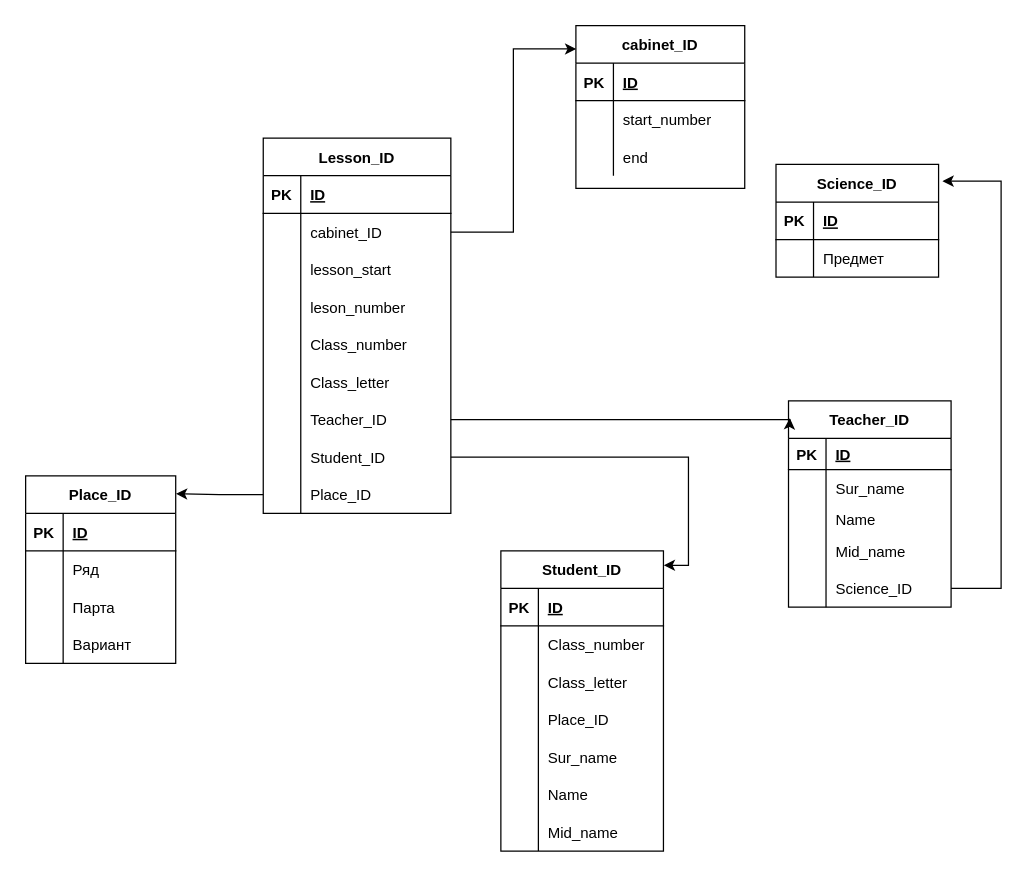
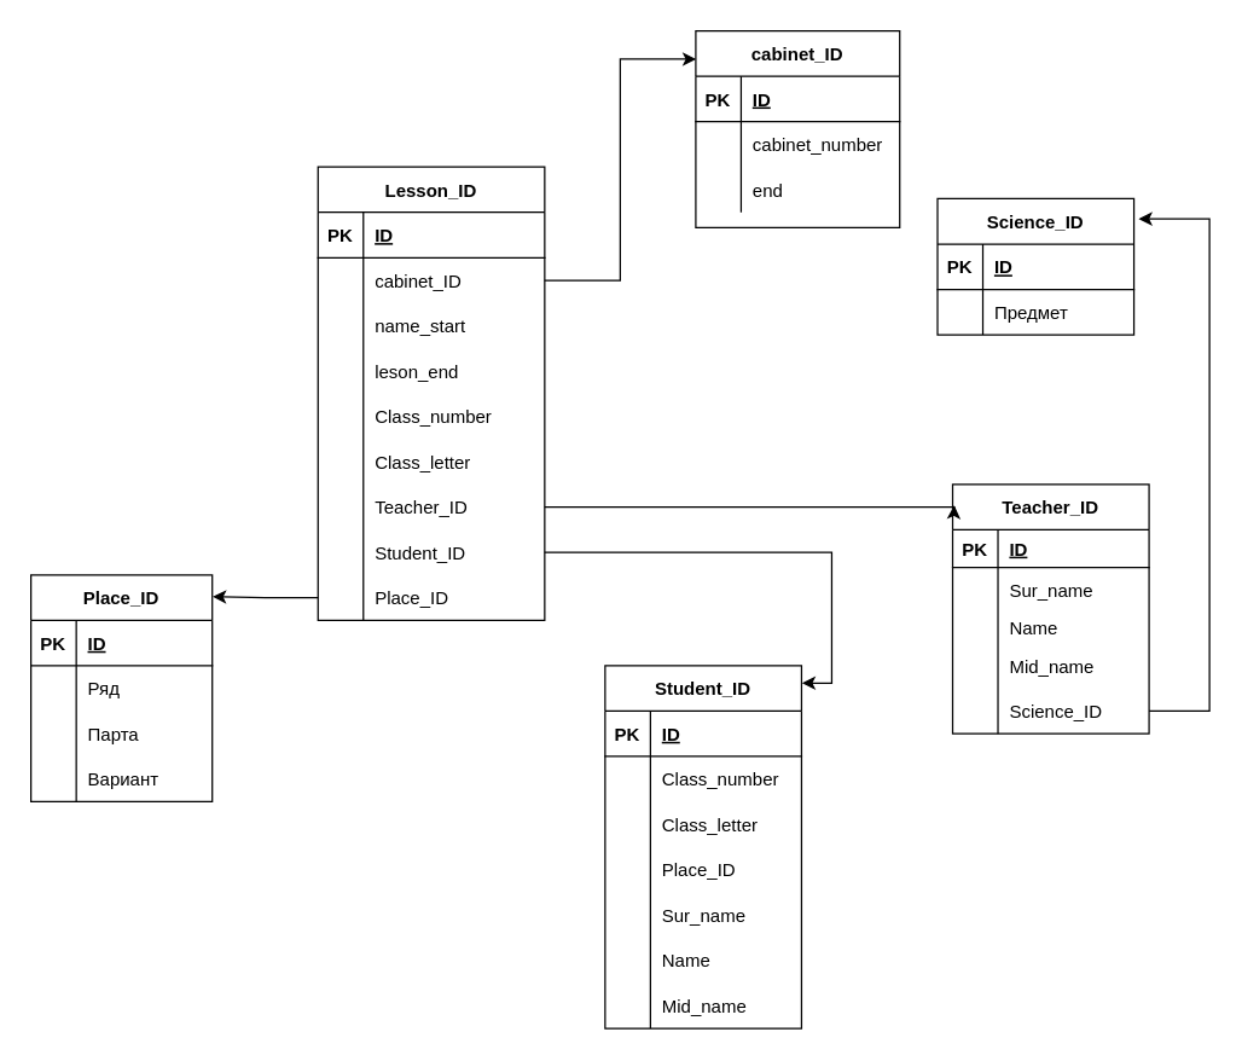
- <mxCell id="43" value="start_number" style="shape=partialRectangle;connectable=0;fillColor=none;top=0;left=0;bottom=0;right=0;align=left;spacingLeft=6;overflow=hidden;" vertex="1" parent="41"><mxGeometry x="30" width="105" height="30" as="geometry"><mxRectangle width="105" height="30" as="alternateBounds" /></mxGeometry></mxCell>
+ <mxCell id="43" value="cabinet_number" style="shape=partialRectangle;connectable=0;fillColor=none;top=0;left=0;bottom=0;right=0;align=left;spacingLeft=6;overflow=hidden;" vertex="1" parent="41"><mxGeometry x="30" width="105" height="30" as="geometry"><mxRectangle width="105" height="30" as="alternateBounds" /></mxGeometry></mxCell>
- <mxCell id="56" value="lesson_start" style="shape=partialRectangle;connectable=0;fillColor=none;top=0;left=0;bottom=0;right=0;align=left;spacingLeft=6;overflow=hidden;" vertex="1" parent="54"><mxGeometry x="30" width="120" height="30" as="geometry"><mxRectangle width="120" height="30" as="alternateBounds" /></mxGeometry></mxCell>
+ <mxCell id="56" value="name_start" style="shape=partialRectangle;connectable=0;fillColor=none;top=0;left=0;bottom=0;right=0;align=left;spacingLeft=6;overflow=hidden;" vertex="1" parent="54"><mxGeometry x="30" width="120" height="30" as="geometry"><mxRectangle width="120" height="30" as="alternateBounds" /></mxGeometry></mxCell>
- <mxCell id="59" value="leson_number" style="shape=partialRectangle;connectable=0;fillColor=none;top=0;left=0;bottom=0;right=0;align=left;spacingLeft=6;overflow=hidden;" vertex="1" parent="57"><mxGeometry x="30" width="120" height="30" as="geometry"><mxRectangle width="120" height="30" as="alternateBounds" /></mxGeometry></mxCell>
+ <mxCell id="59" value="leson_end" style="shape=partialRectangle;connectable=0;fillColor=none;top=0;left=0;bottom=0;right=0;align=left;spacingLeft=6;overflow=hidden;" vertex="1" parent="57"><mxGeometry x="30" width="120" height="30" as="geometry"><mxRectangle width="120" height="30" as="alternateBounds" /></mxGeometry></mxCell>
